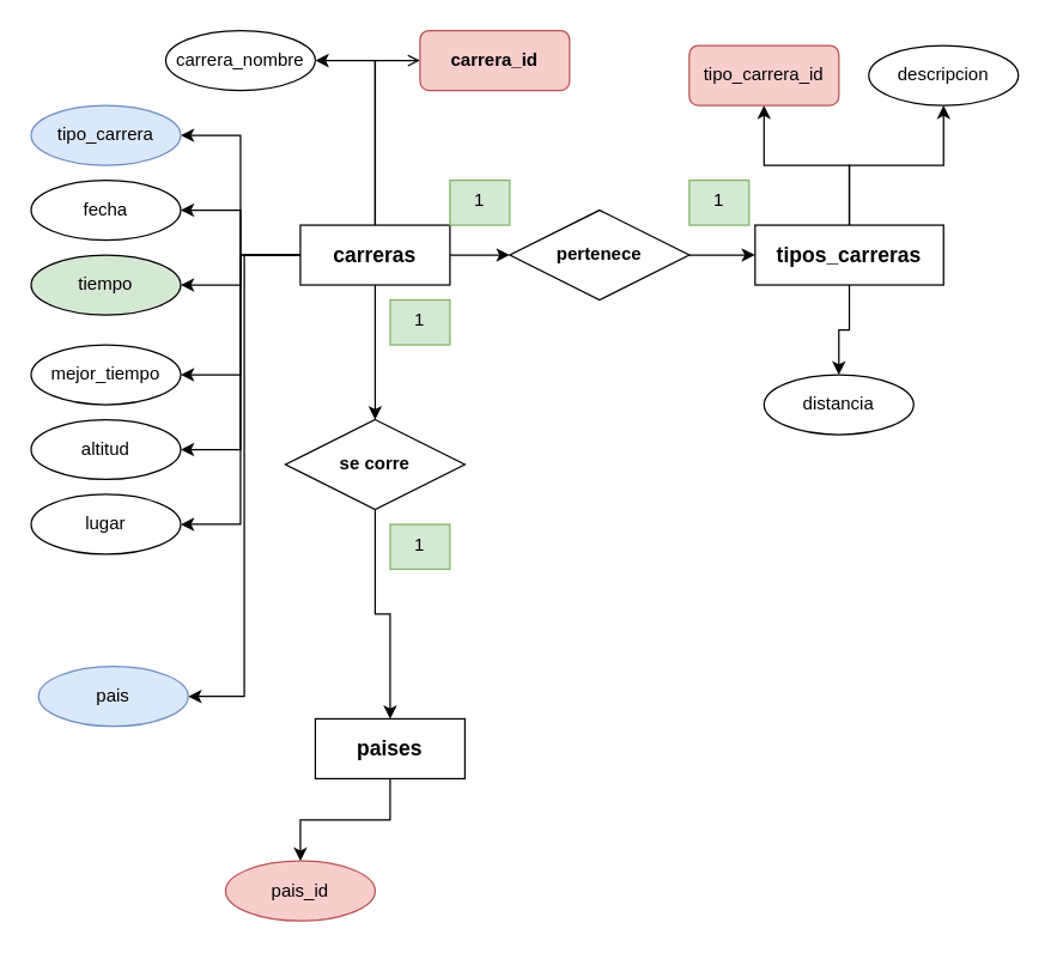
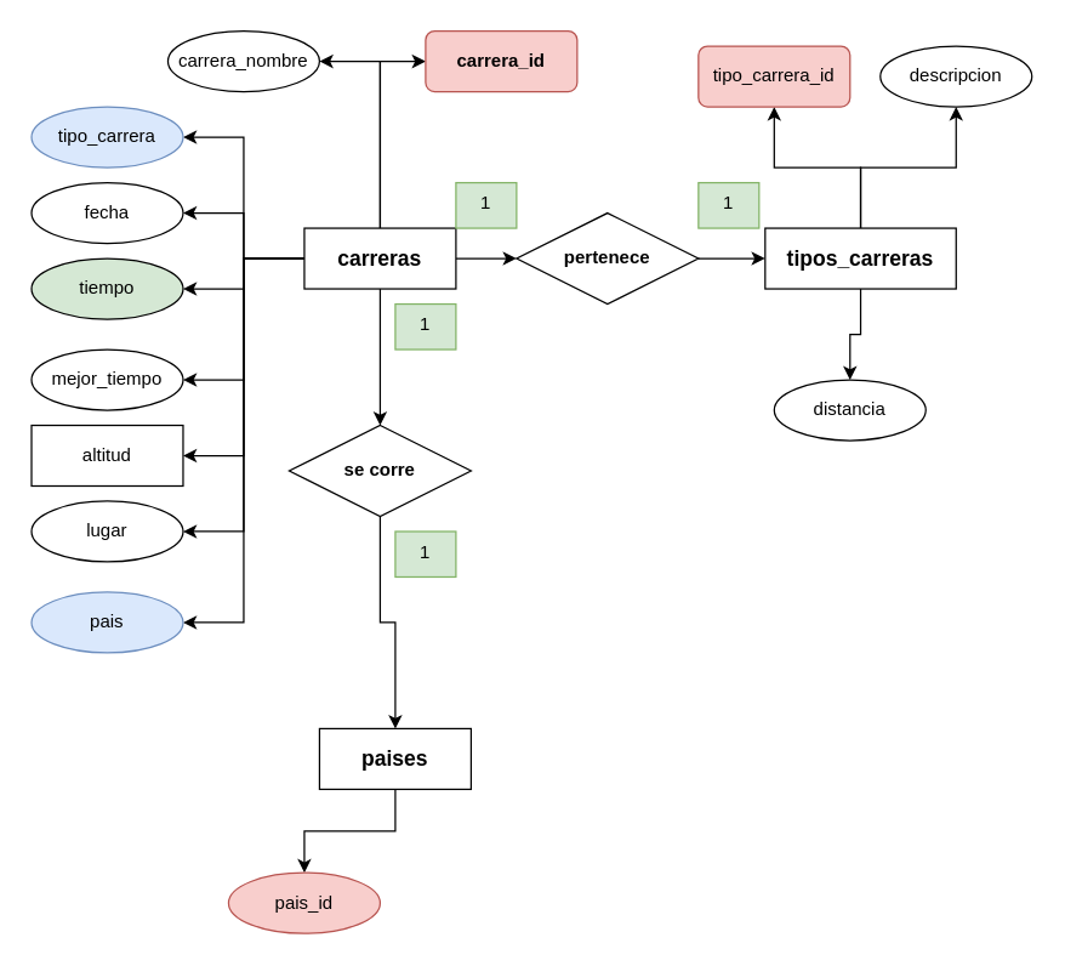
- <mxCell id="2" value="" style="edgeStyle=orthogonalEdgeStyle;rounded=0;orthogonalLoop=1;jettySize=auto;html=1;entryX=0;entryY=0.5;entryDx=0;entryDy=0;endArrow=open;" edge="1" parent="1" source="13" target="20"><mxGeometry relative="1" as="geometry" /></mxCell>
+ <mxCell id="2" value="" style="edgeStyle=orthogonalEdgeStyle;rounded=0;orthogonalLoop=1;jettySize=auto;html=1;entryX=0;entryY=0.5;entryDx=0;entryDy=0;" edge="1" parent="1" source="13" target="20"><mxGeometry relative="1" as="geometry" /></mxCell>
- <mxCell id="28" value="altitud" style="ellipse;whiteSpace=wrap;html=1;align=center;" vertex="1" parent="1"><mxGeometry x="20" y="280" width="100" height="40" as="geometry" /></mxCell>
+ <mxCell id="28" value="altitud" style="whiteSpace=wrap;html=1;align=center;rounded=0;" vertex="1" parent="1"><mxGeometry x="20" y="280" width="100" height="40" as="geometry" /></mxCell>
- <mxCell id="30" value="pais" style="ellipse;whiteSpace=wrap;html=1;align=center;fillColor=#dae8fc;strokeColor=#6c8ebf;" vertex="1" parent="1"><mxGeometry x="25" y="445" width="100" height="40" as="geometry" /></mxCell>
+ <mxCell id="30" value="pais" style="ellipse;whiteSpace=wrap;html=1;align=center;fillColor=#dae8fc;strokeColor=#6c8ebf;" vertex="1" parent="1"><mxGeometry x="20" y="390" width="100" height="40" as="geometry" /></mxCell>
